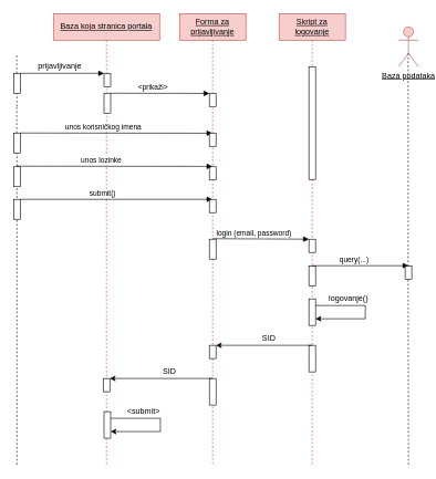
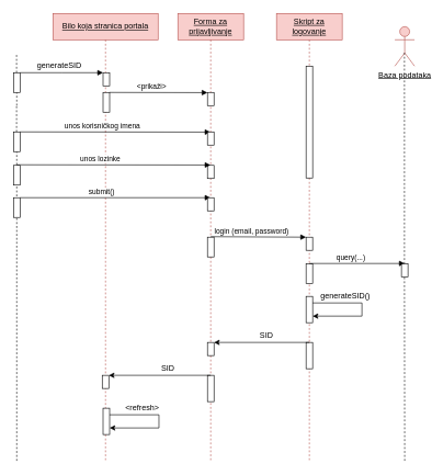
- <mxCell id="2" value="&lt;u&gt;Baza koja stranica portala&lt;/u&gt;" style="shape=umlLifeline;perimeter=lifelinePerimeter;whiteSpace=wrap;html=1;container=0;dropTarget=0;collapsible=0;recursiveResize=0;outlineConnect=0;portConstraint=eastwest;newEdgeStyle={&quot;edgeStyle&quot;:&quot;elbowEdgeStyle&quot;,&quot;elbow&quot;:&quot;vertical&quot;,&quot;curved&quot;:0,&quot;rounded&quot;:0};strokeColor=#b85450;movable=1;resizable=1;rotatable=1;deletable=1;editable=1;locked=0;connectable=1;fillColor=#f8cecc;" vertex="1" parent="1"><mxGeometry x="80" y="20" width="160" height="680" as="geometry" /></mxCell>
+ <mxCell id="2" value="&lt;u&gt;Bilo koja stranica portala&lt;/u&gt;" style="shape=umlLifeline;perimeter=lifelinePerimeter;whiteSpace=wrap;html=1;container=0;dropTarget=0;collapsible=0;recursiveResize=0;outlineConnect=0;portConstraint=eastwest;newEdgeStyle={&quot;edgeStyle&quot;:&quot;elbowEdgeStyle&quot;,&quot;elbow&quot;:&quot;vertical&quot;,&quot;curved&quot;:0,&quot;rounded&quot;:0};strokeColor=#b85450;movable=1;resizable=1;rotatable=1;deletable=1;editable=1;locked=0;connectable=1;fillColor=#f8cecc;" vertex="1" parent="1"><mxGeometry x="80" y="20" width="160" height="680" as="geometry" /></mxCell>
- <mxCell id="31" value="prijavljivanje" style="text;html=1;strokeColor=none;fillColor=none;align=center;verticalAlign=middle;whiteSpace=wrap;rounded=0;" vertex="1" parent="1"><mxGeometry x="60" y="90" width="60" height="20" as="geometry" /></mxCell>
+ <mxCell id="31" value="generateSID" style="text;html=1;strokeColor=none;fillColor=none;align=center;verticalAlign=middle;whiteSpace=wrap;rounded=0;" vertex="1" parent="1"><mxGeometry x="60" y="90" width="60" height="20" as="geometry" /></mxCell>
- <mxCell id="36" value="logovanje()" style="text;html=1;strokeColor=none;fillColor=none;align=center;verticalAlign=middle;whiteSpace=wrap;rounded=0;" vertex="1" parent="1"><mxGeometry x="480" y="440" width="90" height="20" as="geometry" /></mxCell>
+ <mxCell id="36" value="generateSID()" style="text;html=1;strokeColor=none;fillColor=none;align=center;verticalAlign=middle;whiteSpace=wrap;rounded=0;" vertex="1" parent="1"><mxGeometry x="480" y="440" width="90" height="20" as="geometry" /></mxCell>
- <mxCell id="9" value="&amp;lt;submit&amp;gt;" style="text;html=1;strokeColor=none;fillColor=none;align=center;verticalAlign=middle;whiteSpace=wrap;rounded=0;" vertex="1" parent="2"><mxGeometry x="91.25" y="590" width="90" height="20" as="geometry" /></mxCell>
+ <mxCell id="9" value="&amp;lt;refresh&amp;gt;" style="text;html=1;strokeColor=none;fillColor=none;align=center;verticalAlign=middle;whiteSpace=wrap;rounded=0;" vertex="1" parent="2"><mxGeometry x="91.25" y="590" width="90" height="20" as="geometry" /></mxCell>
